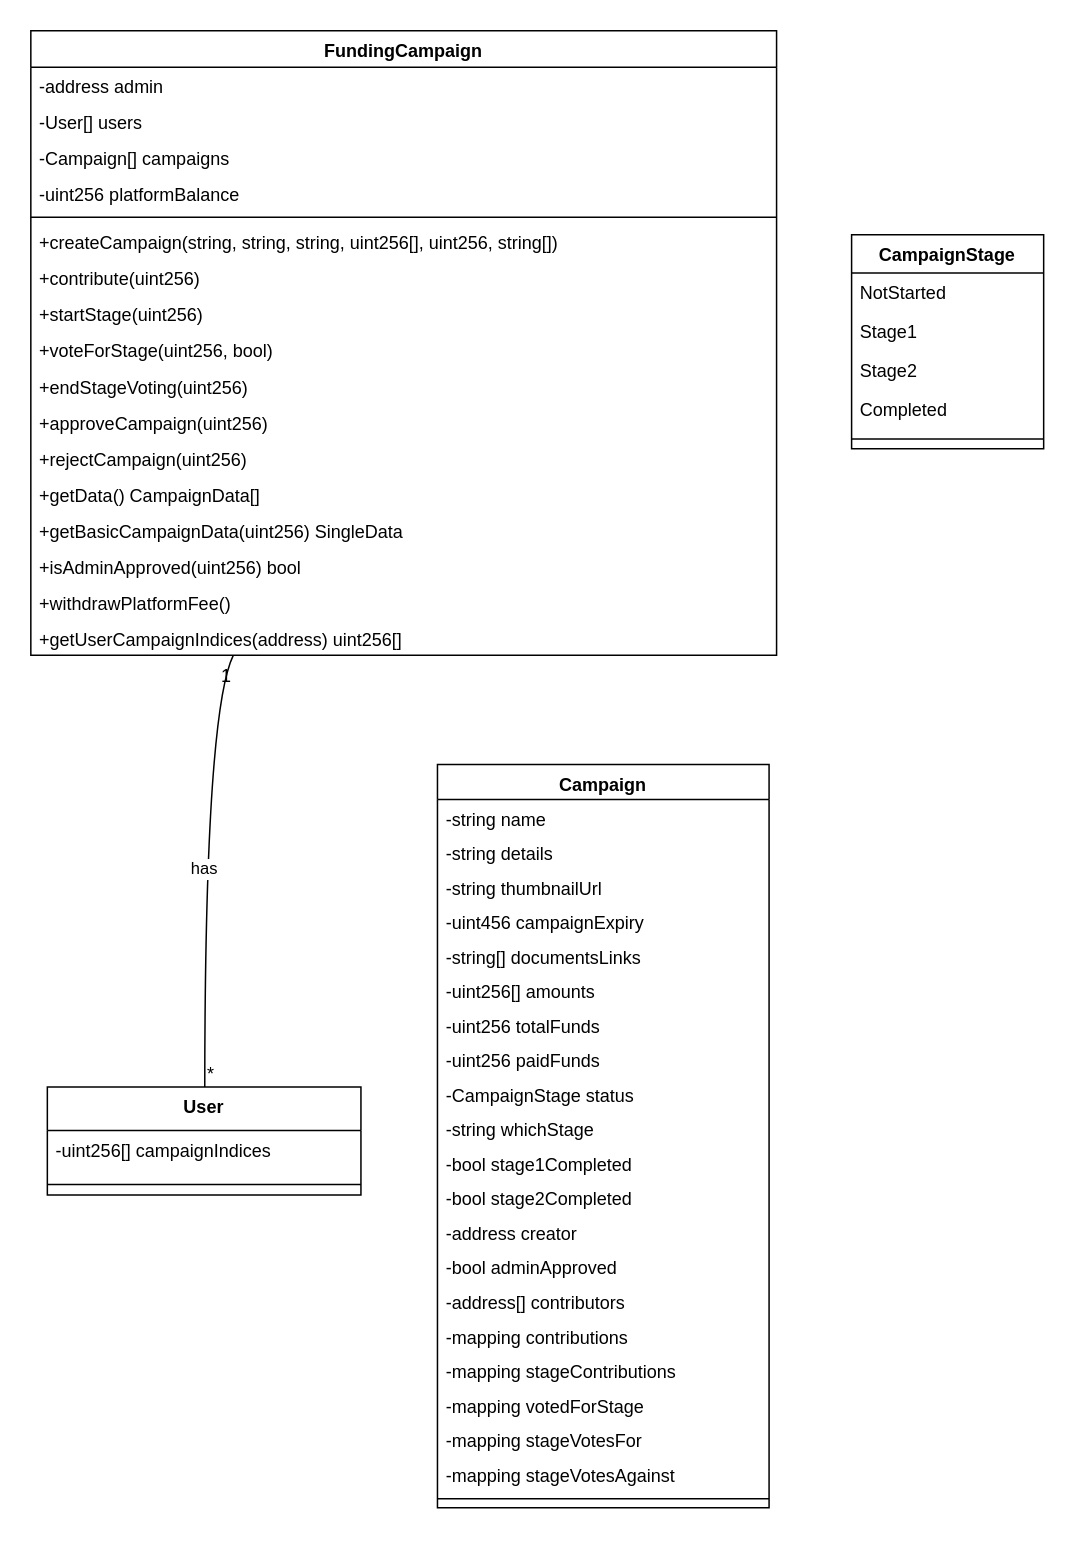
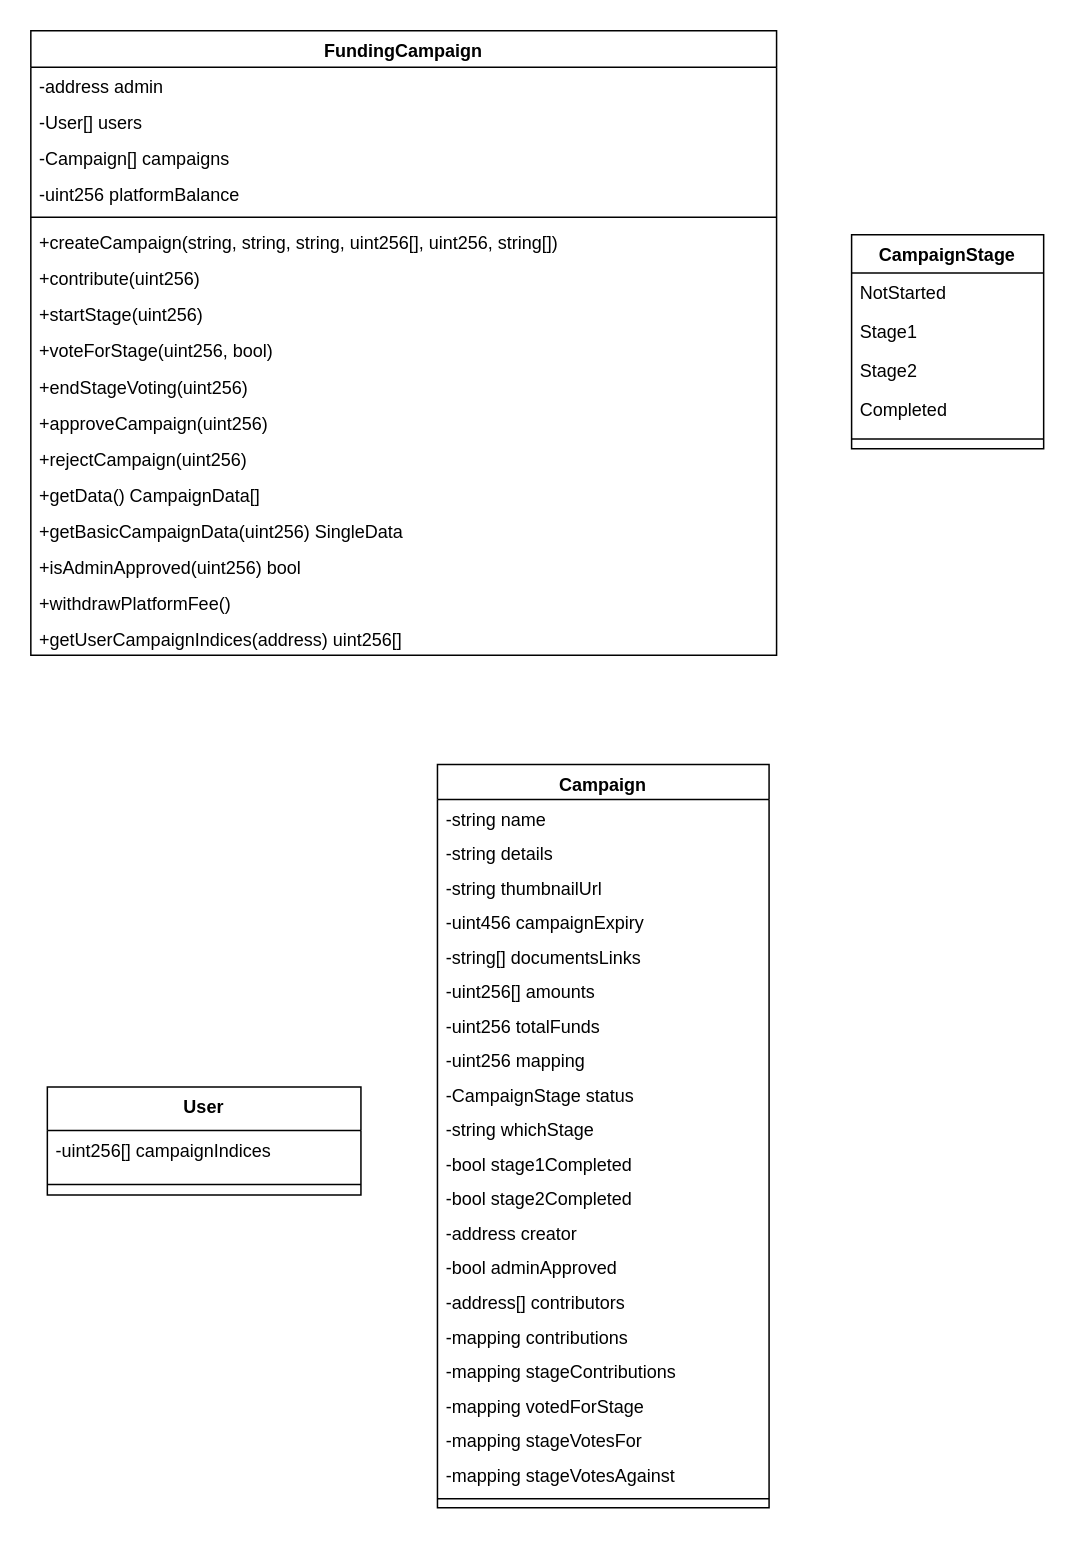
- <mxCell id="51" value="has" style="curved=1;startArrow=none;endArrow=none;exitX=0.271;exitY=1.001;entryX=0.502;entryY=0.004;rounded=0;" edge="1" parent="1" source="2" target="20"><mxGeometry relative="1" as="geometry"><Array as="points"><mxPoint x="136" y="475" /></Array></mxGeometry></mxCell>
- <mxCell id="52" value="1" style="edgeLabel;resizable=0;labelBackgroundColor=none;fontSize=12;align=right;verticalAlign=top;" vertex="1" parent="51"><mxGeometry x="-1" relative="1" as="geometry" /></mxCell>
- <mxCell id="53" value="*" style="edgeLabel;resizable=0;labelBackgroundColor=none;fontSize=12;align=left;verticalAlign=bottom;" vertex="1" parent="51"><mxGeometry x="1" relative="1" as="geometry" /></mxCell>
- <mxCell id="31" value="-uint256 paidFunds" style="text;strokeColor=none;fillColor=none;align=left;verticalAlign=top;spacingLeft=4;spacingRight=4;overflow=hidden;rotatable=0;points=[[0,0.5],[1,0.5]];portConstraint=eastwest;" vertex="1" parent="23"><mxGeometry y="184.395" width="221" height="23" as="geometry" /></mxCell>
+ <mxCell id="31" value="-uint256 mapping" style="text;strokeColor=none;fillColor=none;align=left;verticalAlign=top;spacingLeft=4;spacingRight=4;overflow=hidden;rotatable=0;points=[[0,0.5],[1,0.5]];portConstraint=eastwest;" vertex="1" parent="23"><mxGeometry y="184.395" width="221" height="23" as="geometry" /></mxCell>
